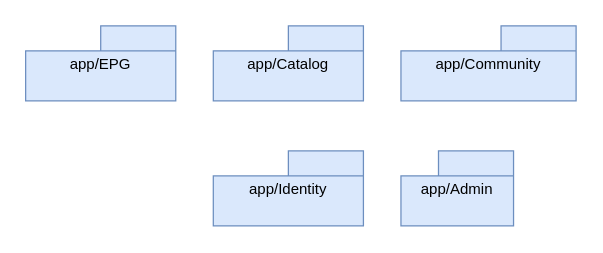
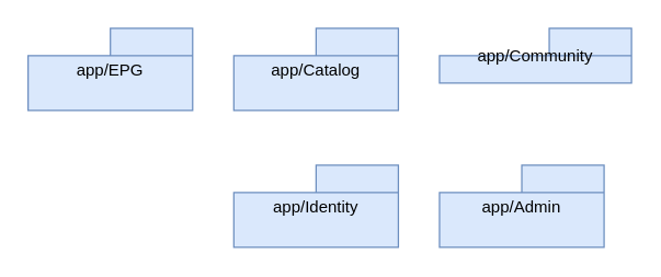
- <mxCell id="4" value="app/Community" style="shape=folder;fillColor=#dae8fc;strokeColor=#6c8ebf;" vertex="1" parent="1"><mxGeometry x="320" y="20" width="140" height="60" as="geometry" /></mxCell>
+ <mxCell id="4" value="app/Community" style="shape=folder;fillColor=#dae8fc;strokeColor=#6c8ebf;" vertex="1" parent="1"><mxGeometry x="320" y="20" width="140" height="40" as="geometry" /></mxCell>
- <mxCell id="6" value="app/Admin" style="shape=folder;fillColor=#dae8fc;strokeColor=#6c8ebf;" vertex="1" parent="1"><mxGeometry x="320" y="120" width="90" height="60" as="geometry" /></mxCell>
+ <mxCell id="6" value="app/Admin" style="shape=folder;fillColor=#dae8fc;strokeColor=#6c8ebf;" vertex="1" parent="1"><mxGeometry x="320" y="120" width="120" height="60" as="geometry" /></mxCell>
